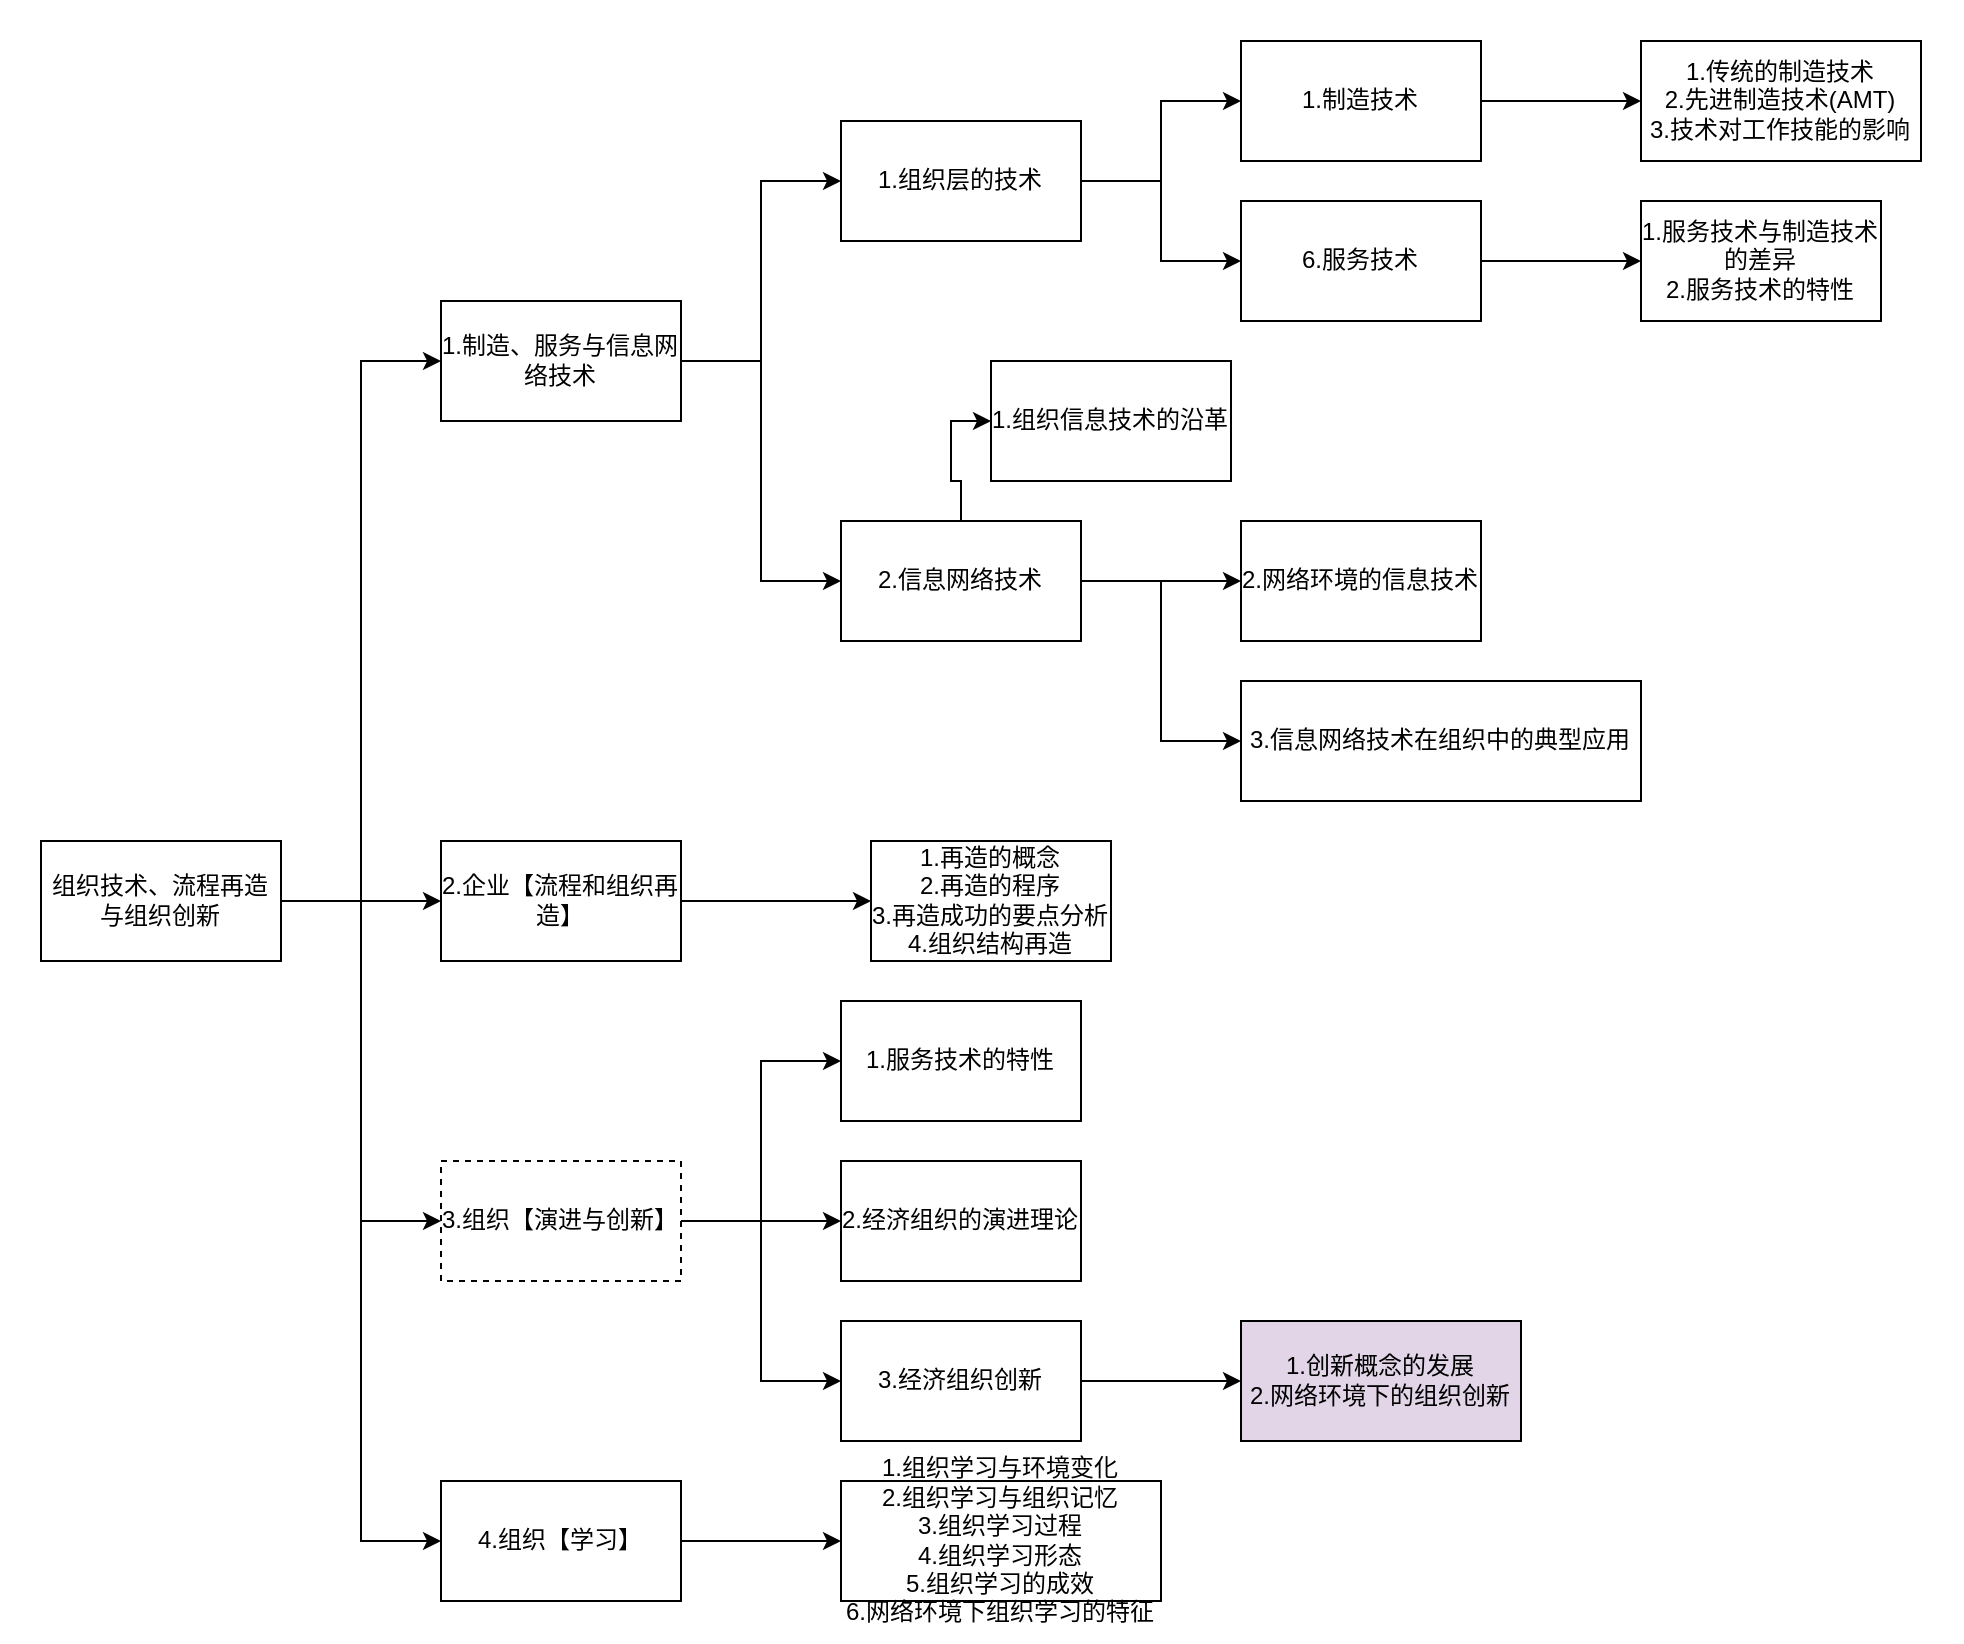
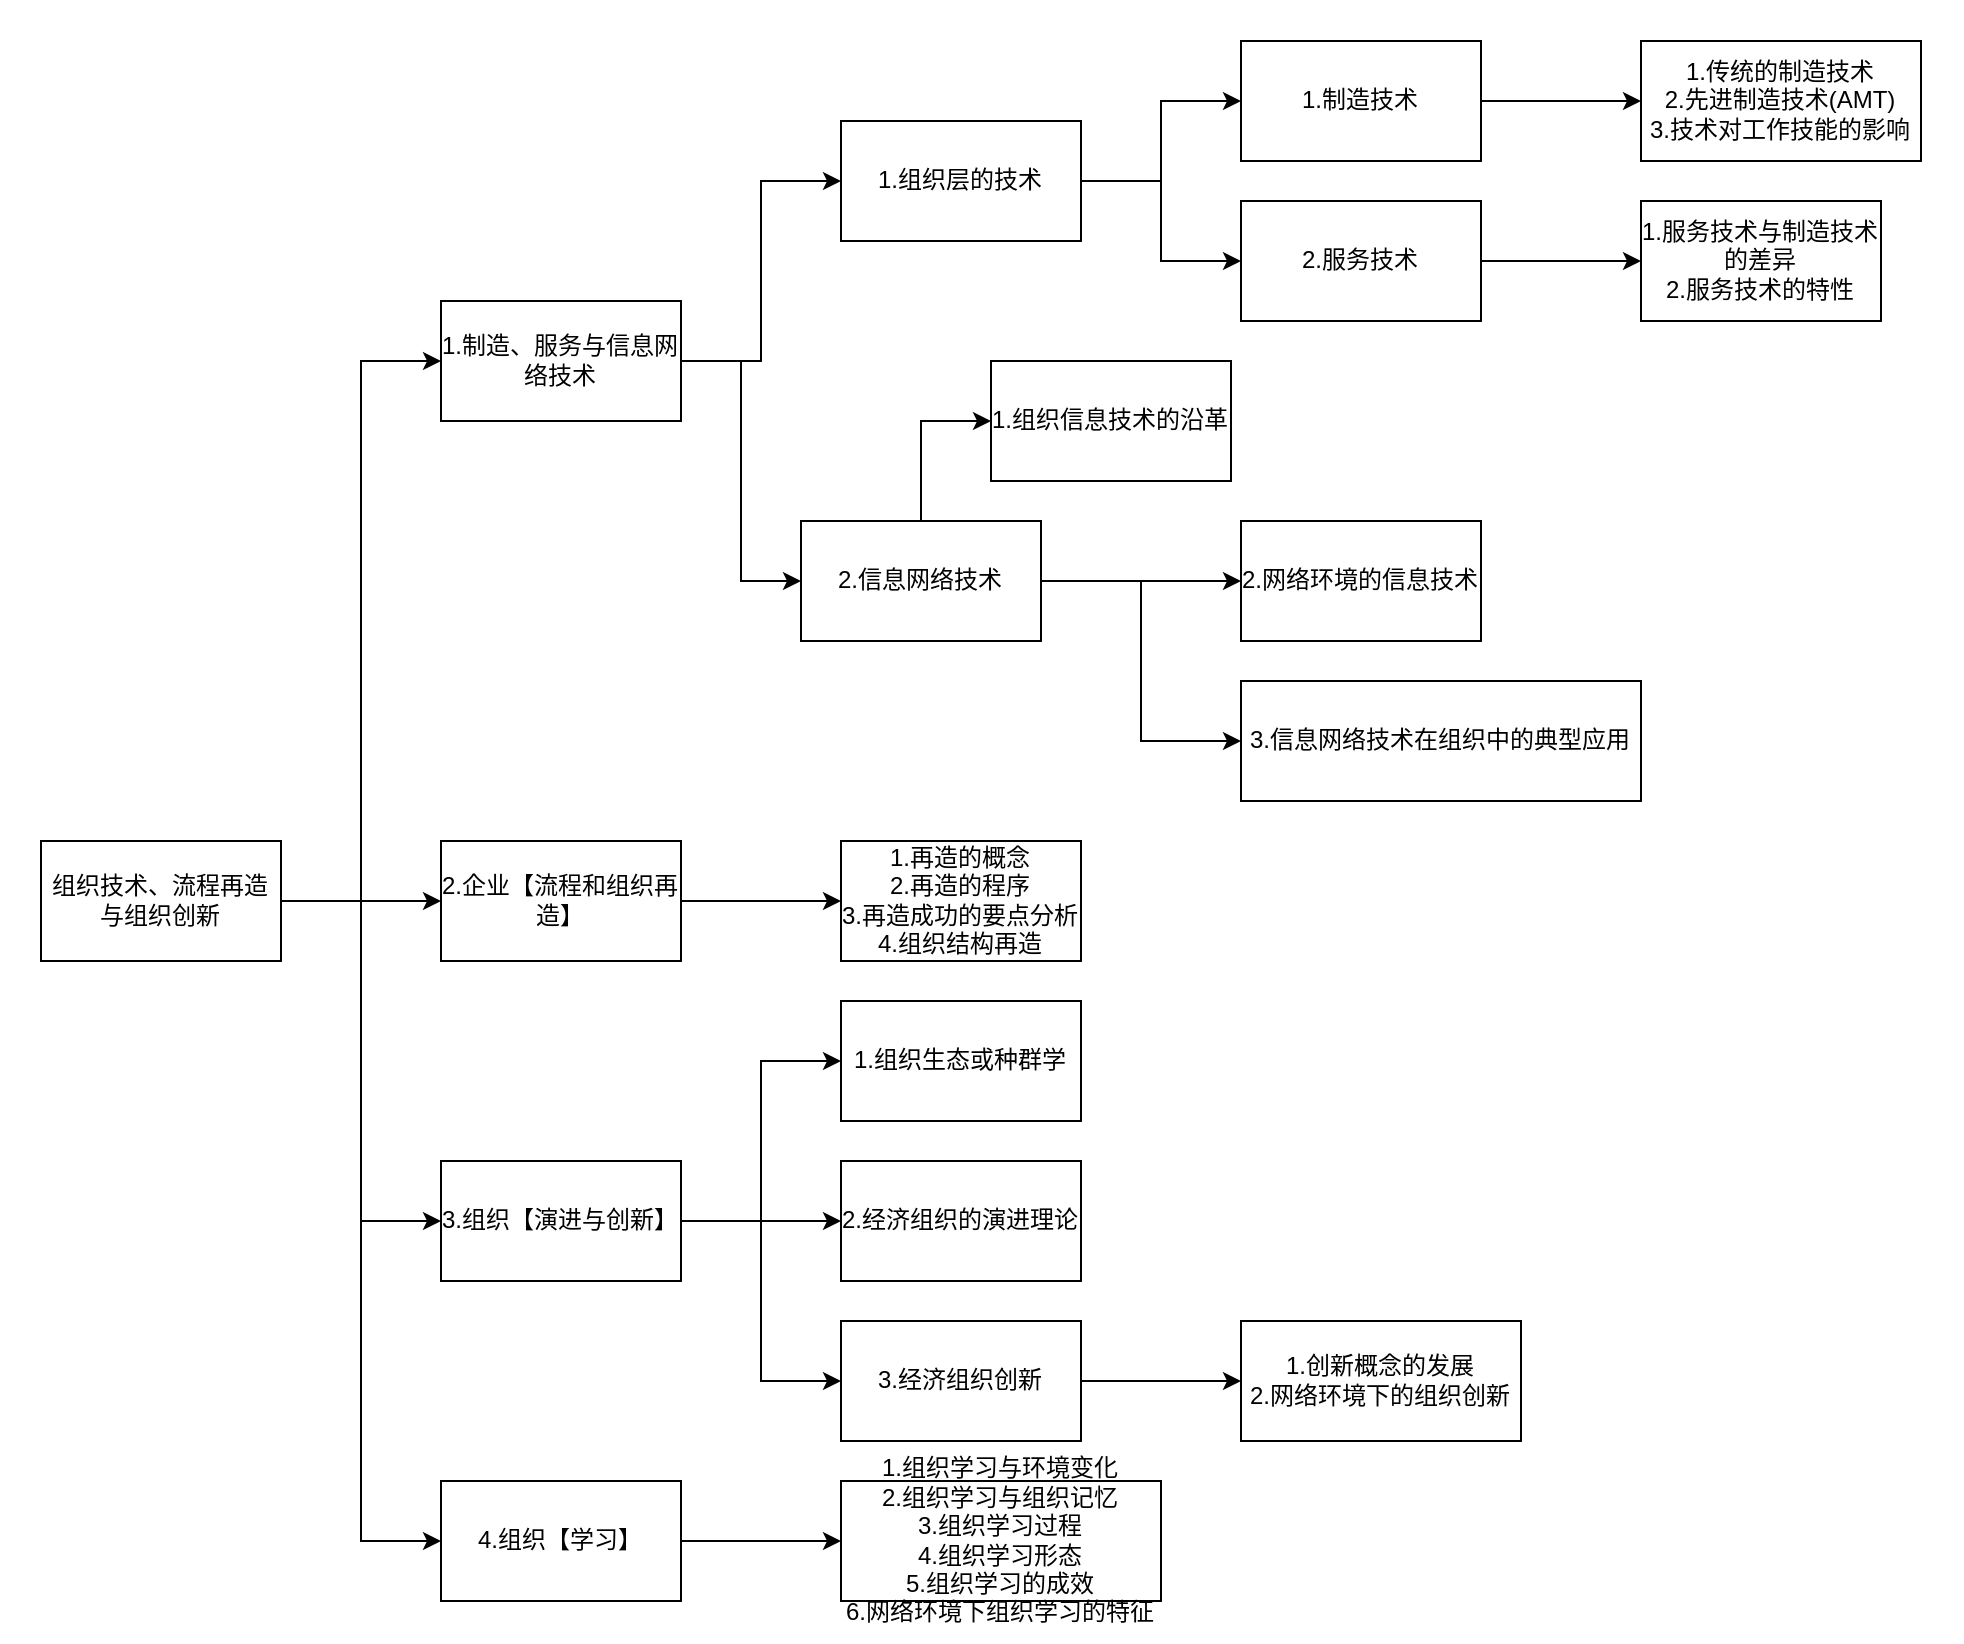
- <mxCell id="28" value="6.服务技术" style="rounded=0;whiteSpace=wrap;html=1;" parent="1" vertex="1"><mxGeometry x="620" y="100" width="120" height="60" as="geometry" /></mxCell>
+ <mxCell id="28" value="2.服务技术" style="rounded=0;whiteSpace=wrap;html=1;" parent="1" vertex="1"><mxGeometry x="620" y="100" width="120" height="60" as="geometry" /></mxCell>
- <mxCell id="24" value="2.信息网络技术" style="rounded=0;whiteSpace=wrap;html=1;" parent="1" vertex="1"><mxGeometry x="420" y="260" width="120" height="60" as="geometry" /></mxCell>
+ <mxCell id="24" value="2.信息网络技术" style="rounded=0;whiteSpace=wrap;html=1;" parent="1" vertex="1"><mxGeometry x="400" y="260" width="120" height="60" as="geometry" /></mxCell>
- <mxCell id="34" value="1.再造的概念&lt;br&gt;2.再造的程序&lt;br&gt;3.再造成功的要点分析&lt;br&gt;4.组织结构再造" style="rounded=0;whiteSpace=wrap;html=1;" parent="1" vertex="1"><mxGeometry x="435" y="420" width="120" height="60" as="geometry" /></mxCell>
+ <mxCell id="34" value="1.再造的概念&lt;br&gt;2.再造的程序&lt;br&gt;3.再造成功的要点分析&lt;br&gt;4.组织结构再造" style="rounded=0;whiteSpace=wrap;html=1;" parent="1" vertex="1"><mxGeometry x="420" y="420" width="120" height="60" as="geometry" /></mxCell>
- <mxCell id="38" value="1.服务技术的特性" style="rounded=0;whiteSpace=wrap;html=1;" parent="1" vertex="1"><mxGeometry x="420" y="500" width="120" height="60" as="geometry" /></mxCell>
+ <mxCell id="38" value="1.组织生态或种群学" style="rounded=0;whiteSpace=wrap;html=1;" parent="1" vertex="1"><mxGeometry x="420" y="500" width="120" height="60" as="geometry" /></mxCell>
- <mxCell id="10" value="3.组织【演进与创新】" style="rounded=0;whiteSpace=wrap;html=1;dashed=1;" parent="1" vertex="1"><mxGeometry x="220" y="580" width="120" height="60" as="geometry" /></mxCell>
+ <mxCell id="10" value="3.组织【演进与创新】" style="rounded=0;whiteSpace=wrap;html=1;" parent="1" vertex="1"><mxGeometry x="220" y="580" width="120" height="60" as="geometry" /></mxCell>
- <mxCell id="40" value="&lt;div&gt;1.创新概念的发展&lt;/div&gt;&lt;div&gt;2.网络环境下的组织创新&lt;/div&gt;" style="rounded=0;whiteSpace=wrap;html=1;fillColor=#e1d5e7;" parent="1" vertex="1"><mxGeometry x="620" y="660" width="140" height="60" as="geometry" /></mxCell>
+ <mxCell id="40" value="&lt;div&gt;1.创新概念的发展&lt;/div&gt;&lt;div&gt;2.网络环境下的组织创新&lt;/div&gt;" style="rounded=0;whiteSpace=wrap;html=1;" parent="1" vertex="1"><mxGeometry x="620" y="660" width="140" height="60" as="geometry" /></mxCell>
